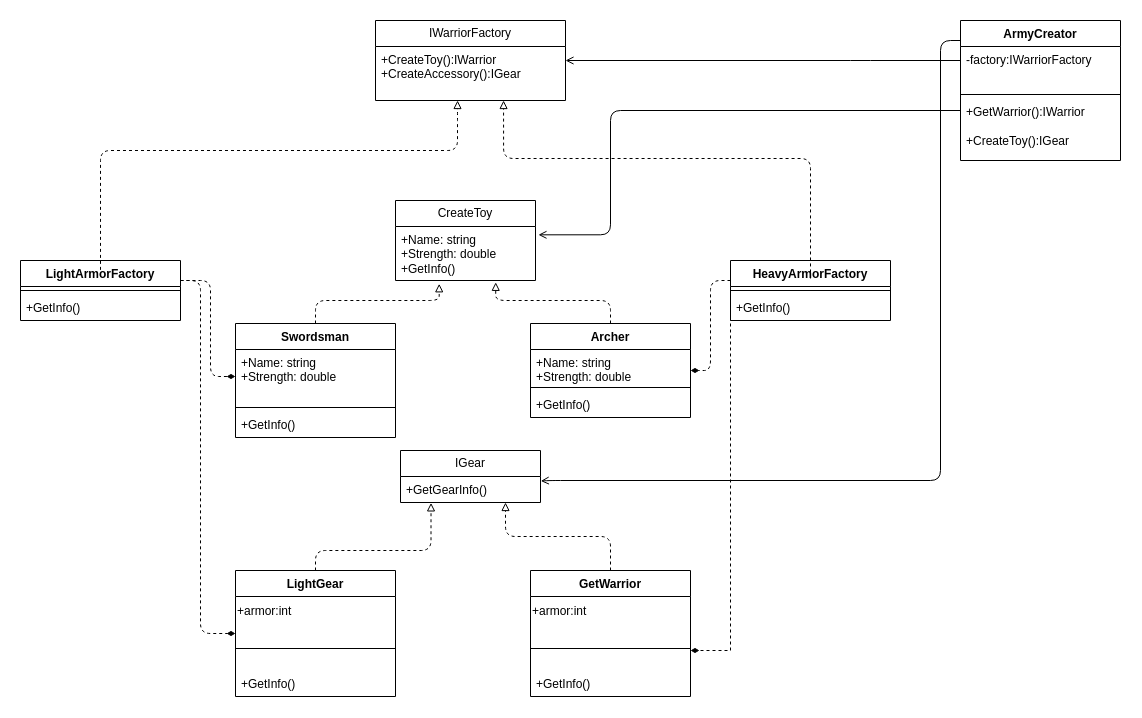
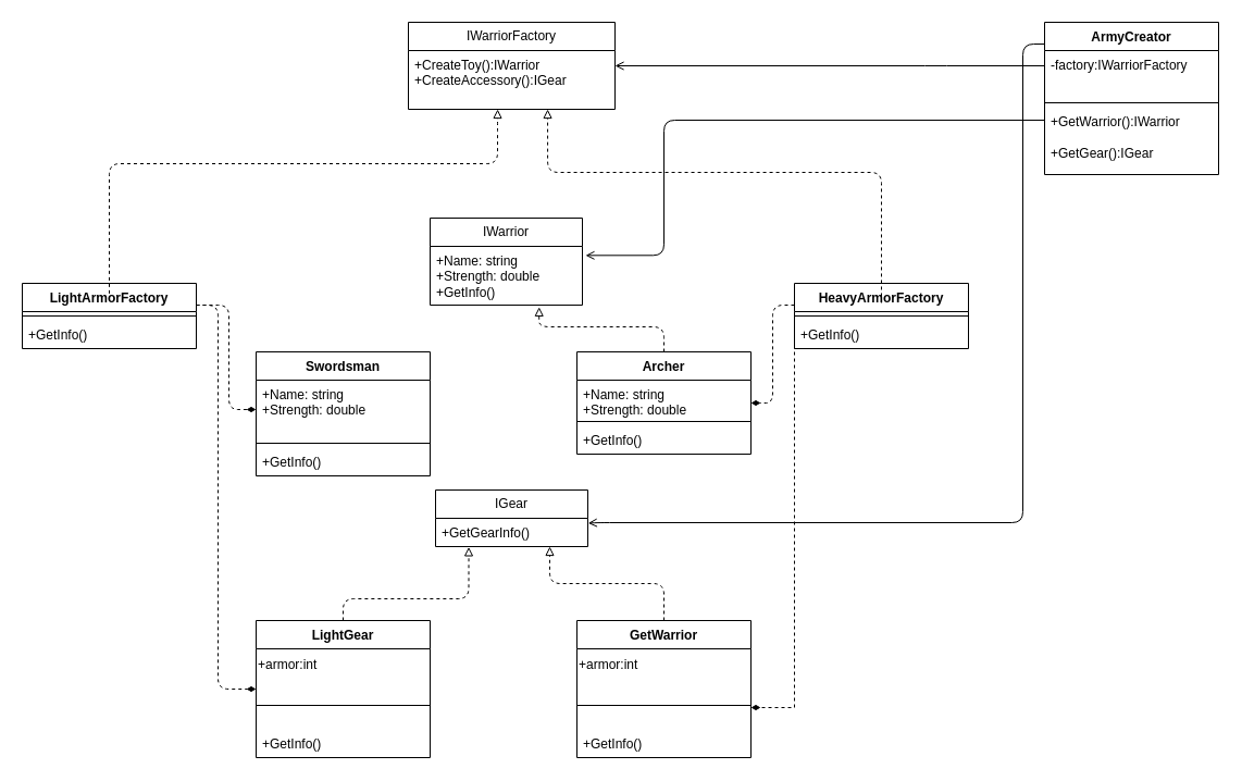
- <mxCell id="28" value="&lt;div&gt;+GetWarrior():&lt;span class=&quot;text-sm px-1 rounded-sm !font-mono bg-orange-300/15 text-orange-500 dark:text-orange-300&quot;&gt;IWarrior&lt;/span&gt;&lt;/div&gt;&lt;div&gt;&lt;br&gt;&lt;/div&gt;&lt;div&gt;+CreateToy():&lt;span class=&quot;text-sm px-1 rounded-sm !font-mono bg-orange-300/15 text-orange-500 dark:text-orange-300&quot;&gt;IGear&lt;/span&gt;&lt;/div&gt;" style="text;strokeColor=none;fillColor=none;align=left;verticalAlign=top;spacingLeft=4;spacingRight=4;overflow=hidden;rotatable=0;points=[[0,0.5],[1,0.5]];portConstraint=eastwest;whiteSpace=wrap;html=1;rounded=0;" parent="25" vertex="1"><mxGeometry y="78" width="160" height="62" as="geometry" /></mxCell>
+ <mxCell id="28" value="&lt;div&gt;+GetWarrior():&lt;span class=&quot;text-sm px-1 rounded-sm !font-mono bg-orange-300/15 text-orange-500 dark:text-orange-300&quot;&gt;IWarrior&lt;/span&gt;&lt;/div&gt;&lt;div&gt;&lt;br&gt;&lt;/div&gt;&lt;div&gt;+GetGear():&lt;span class=&quot;text-sm px-1 rounded-sm !font-mono bg-orange-300/15 text-orange-500 dark:text-orange-300&quot;&gt;IGear&lt;/span&gt;&lt;/div&gt;" style="text;strokeColor=none;fillColor=none;align=left;verticalAlign=top;spacingLeft=4;spacingRight=4;overflow=hidden;rotatable=0;points=[[0,0.5],[1,0.5]];portConstraint=eastwest;whiteSpace=wrap;html=1;rounded=0;" parent="25" vertex="1"><mxGeometry y="78" width="160" height="62" as="geometry" /></mxCell>
- <mxCell id="6" value="&lt;div&gt;&lt;span class=&quot;text-sm px-1 rounded-sm !font-mono bg-orange-300/15 text-orange-500 dark:text-orange-300&quot;&gt;CreateToy&lt;/span&gt;&lt;/div&gt;" style="swimlane;fontStyle=0;childLayout=stackLayout;horizontal=1;startSize=26;fillColor=none;horizontalStack=0;resizeParent=1;resizeParentMax=0;resizeLast=0;collapsible=1;marginBottom=0;whiteSpace=wrap;html=1;rounded=0;" parent="1" vertex="1"><mxGeometry x="395" y="200" width="140" height="80" as="geometry" /></mxCell>
+ <mxCell id="6" value="&lt;div&gt;&lt;span class=&quot;text-sm px-1 rounded-sm !font-mono bg-orange-300/15 text-orange-500 dark:text-orange-300&quot;&gt;IWarrior&lt;/span&gt;&lt;/div&gt;" style="swimlane;fontStyle=0;childLayout=stackLayout;horizontal=1;startSize=26;fillColor=none;horizontalStack=0;resizeParent=1;resizeParentMax=0;resizeLast=0;collapsible=1;marginBottom=0;whiteSpace=wrap;html=1;rounded=0;" parent="1" vertex="1"><mxGeometry x="395" y="200" width="140" height="80" as="geometry" /></mxCell>
- <mxCell id="44" style="edgeStyle=orthogonalEdgeStyle;orthogonalLoop=1;jettySize=auto;html=1;entryX=0.312;entryY=1.061;entryDx=0;entryDy=0;entryPerimeter=0;dashed=1;endArrow=block;endFill=0;" parent="1" source="2" target="7" edge="1"><mxGeometry relative="1" as="geometry"><Array as="points"><mxPoint x="315" y="300" /><mxPoint x="439" y="300" /></Array></mxGeometry></mxCell>
